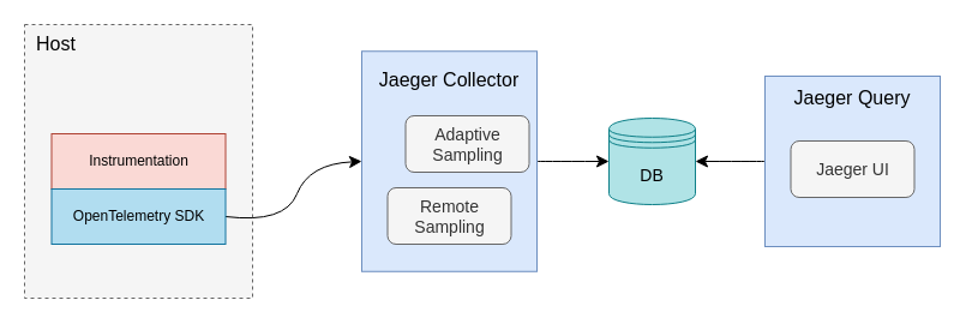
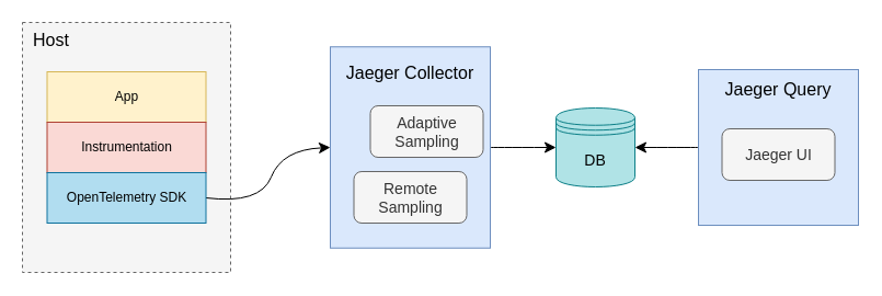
+ <mxCell id="5" value="App" style="rounded=0;whiteSpace=wrap;html=1;fillColor=#fff2cc;strokeColor=#d6b656;" vertex="1" parent="1"><mxGeometry x="42.5" y="65" width="145" height="46" as="geometry" /></mxCell>
